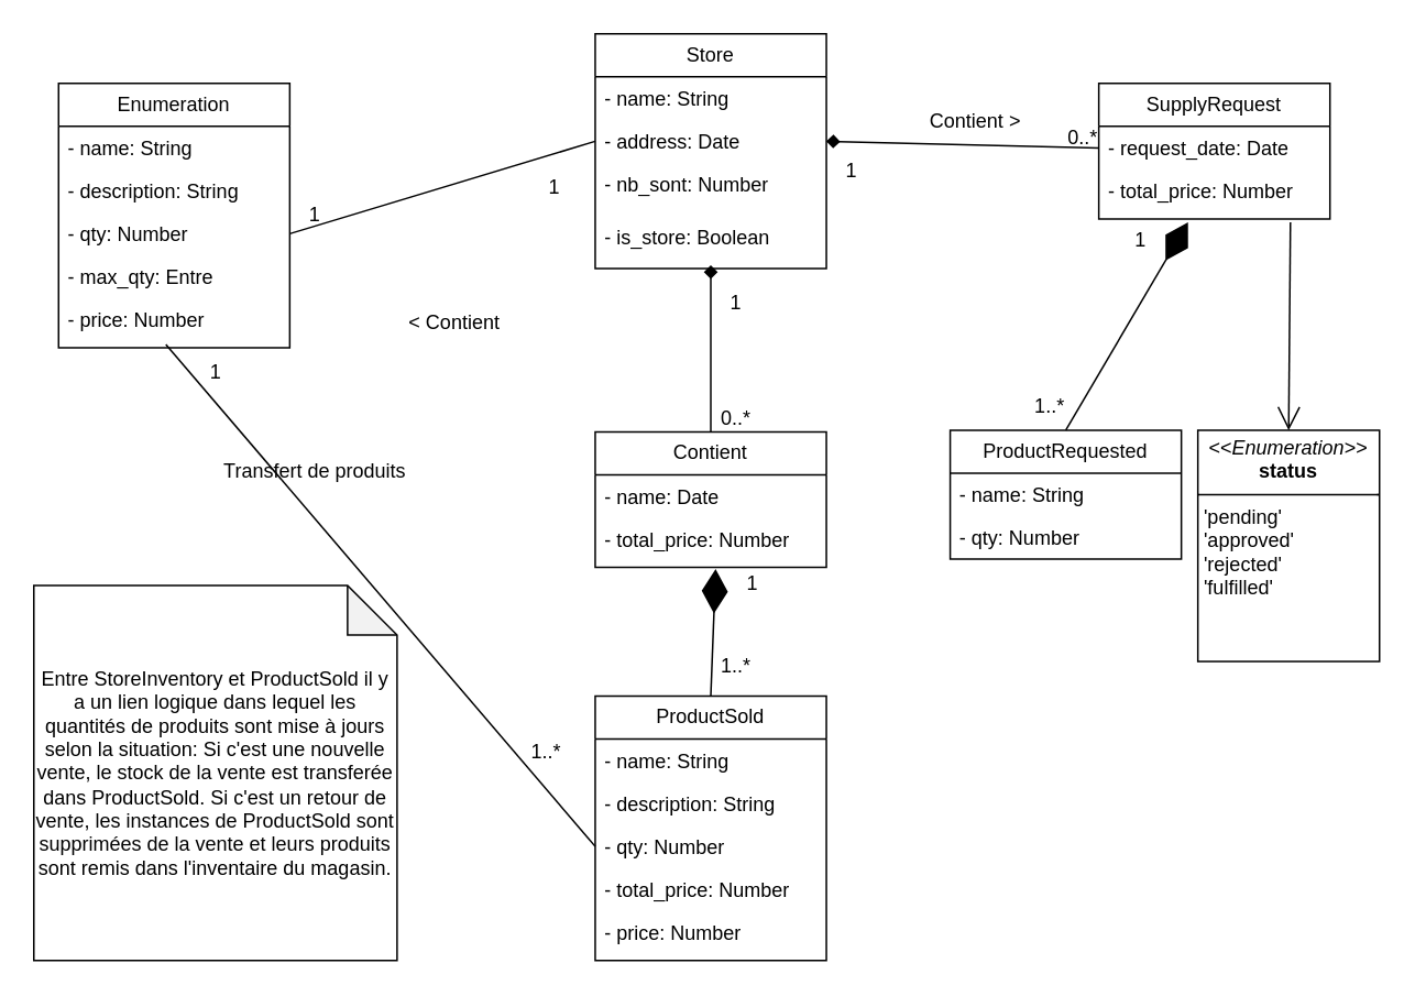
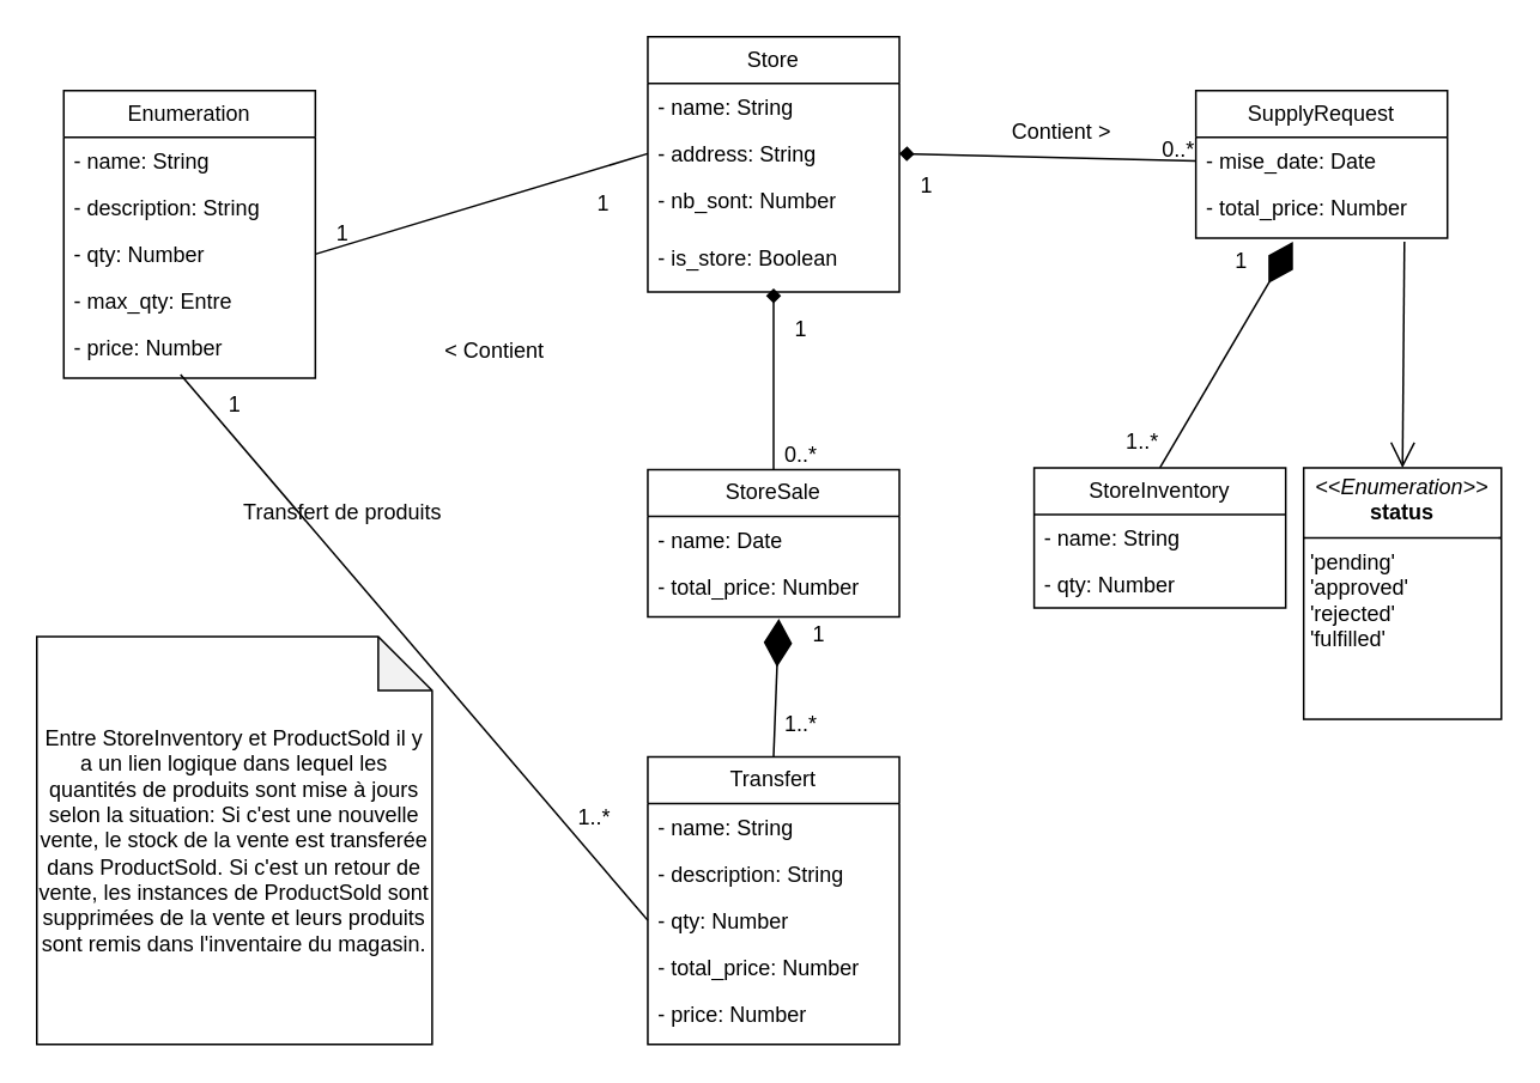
- <mxCell id="4" value="- address: Date" style="text;strokeColor=none;fillColor=none;align=left;verticalAlign=top;spacingLeft=4;spacingRight=4;overflow=hidden;rotatable=0;points=[[0,0.5],[1,0.5]];portConstraint=eastwest;whiteSpace=wrap;html=1;" parent="2" vertex="1"><mxGeometry y="52" width="140" height="26" as="geometry" /></mxCell>
+ <mxCell id="4" value="- address: String" style="text;strokeColor=none;fillColor=none;align=left;verticalAlign=top;spacingLeft=4;spacingRight=4;overflow=hidden;rotatable=0;points=[[0,0.5],[1,0.5]];portConstraint=eastwest;whiteSpace=wrap;html=1;" parent="2" vertex="1"><mxGeometry y="52" width="140" height="26" as="geometry" /></mxCell>
- <mxCell id="23" value="- request_date: Date" style="text;strokeColor=none;fillColor=none;align=left;verticalAlign=top;spacingLeft=4;spacingRight=4;overflow=hidden;rotatable=0;points=[[0,0.5],[1,0.5]];portConstraint=eastwest;whiteSpace=wrap;html=1;" parent="22" vertex="1"><mxGeometry y="26" width="140" height="26" as="geometry" /></mxCell>
+ <mxCell id="23" value="- mise_date: Date" style="text;strokeColor=none;fillColor=none;align=left;verticalAlign=top;spacingLeft=4;spacingRight=4;overflow=hidden;rotatable=0;points=[[0,0.5],[1,0.5]];portConstraint=eastwest;whiteSpace=wrap;html=1;" parent="22" vertex="1"><mxGeometry y="26" width="140" height="26" as="geometry" /></mxCell>
- <mxCell id="26" value="ProductRequested" style="swimlane;fontStyle=0;childLayout=stackLayout;horizontal=1;startSize=26;fillColor=none;horizontalStack=0;resizeParent=1;resizeParentMax=0;resizeLast=0;collapsible=1;marginBottom=0;whiteSpace=wrap;html=1;" parent="1" vertex="1"><mxGeometry x="575" y="260" width="140" height="78" as="geometry" /></mxCell>
+ <mxCell id="26" value="StoreInventory" style="swimlane;fontStyle=0;childLayout=stackLayout;horizontal=1;startSize=26;fillColor=none;horizontalStack=0;resizeParent=1;resizeParentMax=0;resizeLast=0;collapsible=1;marginBottom=0;whiteSpace=wrap;html=1;" parent="1" vertex="1"><mxGeometry x="575" y="260" width="140" height="78" as="geometry" /></mxCell>
- <mxCell id="19" value="Contient" style="swimlane;fontStyle=0;childLayout=stackLayout;horizontal=1;startSize=26;fillColor=none;horizontalStack=0;resizeParent=1;resizeParentMax=0;resizeLast=0;collapsible=1;marginBottom=0;whiteSpace=wrap;html=1;" parent="1" vertex="1"><mxGeometry x="360" y="261" width="140" height="82" as="geometry" /></mxCell>
+ <mxCell id="19" value="StoreSale" style="swimlane;fontStyle=0;childLayout=stackLayout;horizontal=1;startSize=26;fillColor=none;horizontalStack=0;resizeParent=1;resizeParentMax=0;resizeLast=0;collapsible=1;marginBottom=0;whiteSpace=wrap;html=1;" parent="1" vertex="1"><mxGeometry x="360" y="261" width="140" height="82" as="geometry" /></mxCell>
- <mxCell id="13" value="ProductSold" style="swimlane;fontStyle=0;childLayout=stackLayout;horizontal=1;startSize=26;fillColor=none;horizontalStack=0;resizeParent=1;resizeParentMax=0;resizeLast=0;collapsible=1;marginBottom=0;whiteSpace=wrap;html=1;" parent="1" vertex="1"><mxGeometry x="360" y="421" width="140" height="160" as="geometry" /></mxCell>
+ <mxCell id="13" value="Transfert" style="swimlane;fontStyle=0;childLayout=stackLayout;horizontal=1;startSize=26;fillColor=none;horizontalStack=0;resizeParent=1;resizeParentMax=0;resizeLast=0;collapsible=1;marginBottom=0;whiteSpace=wrap;html=1;" parent="1" vertex="1"><mxGeometry x="360" y="421" width="140" height="160" as="geometry" /></mxCell>
